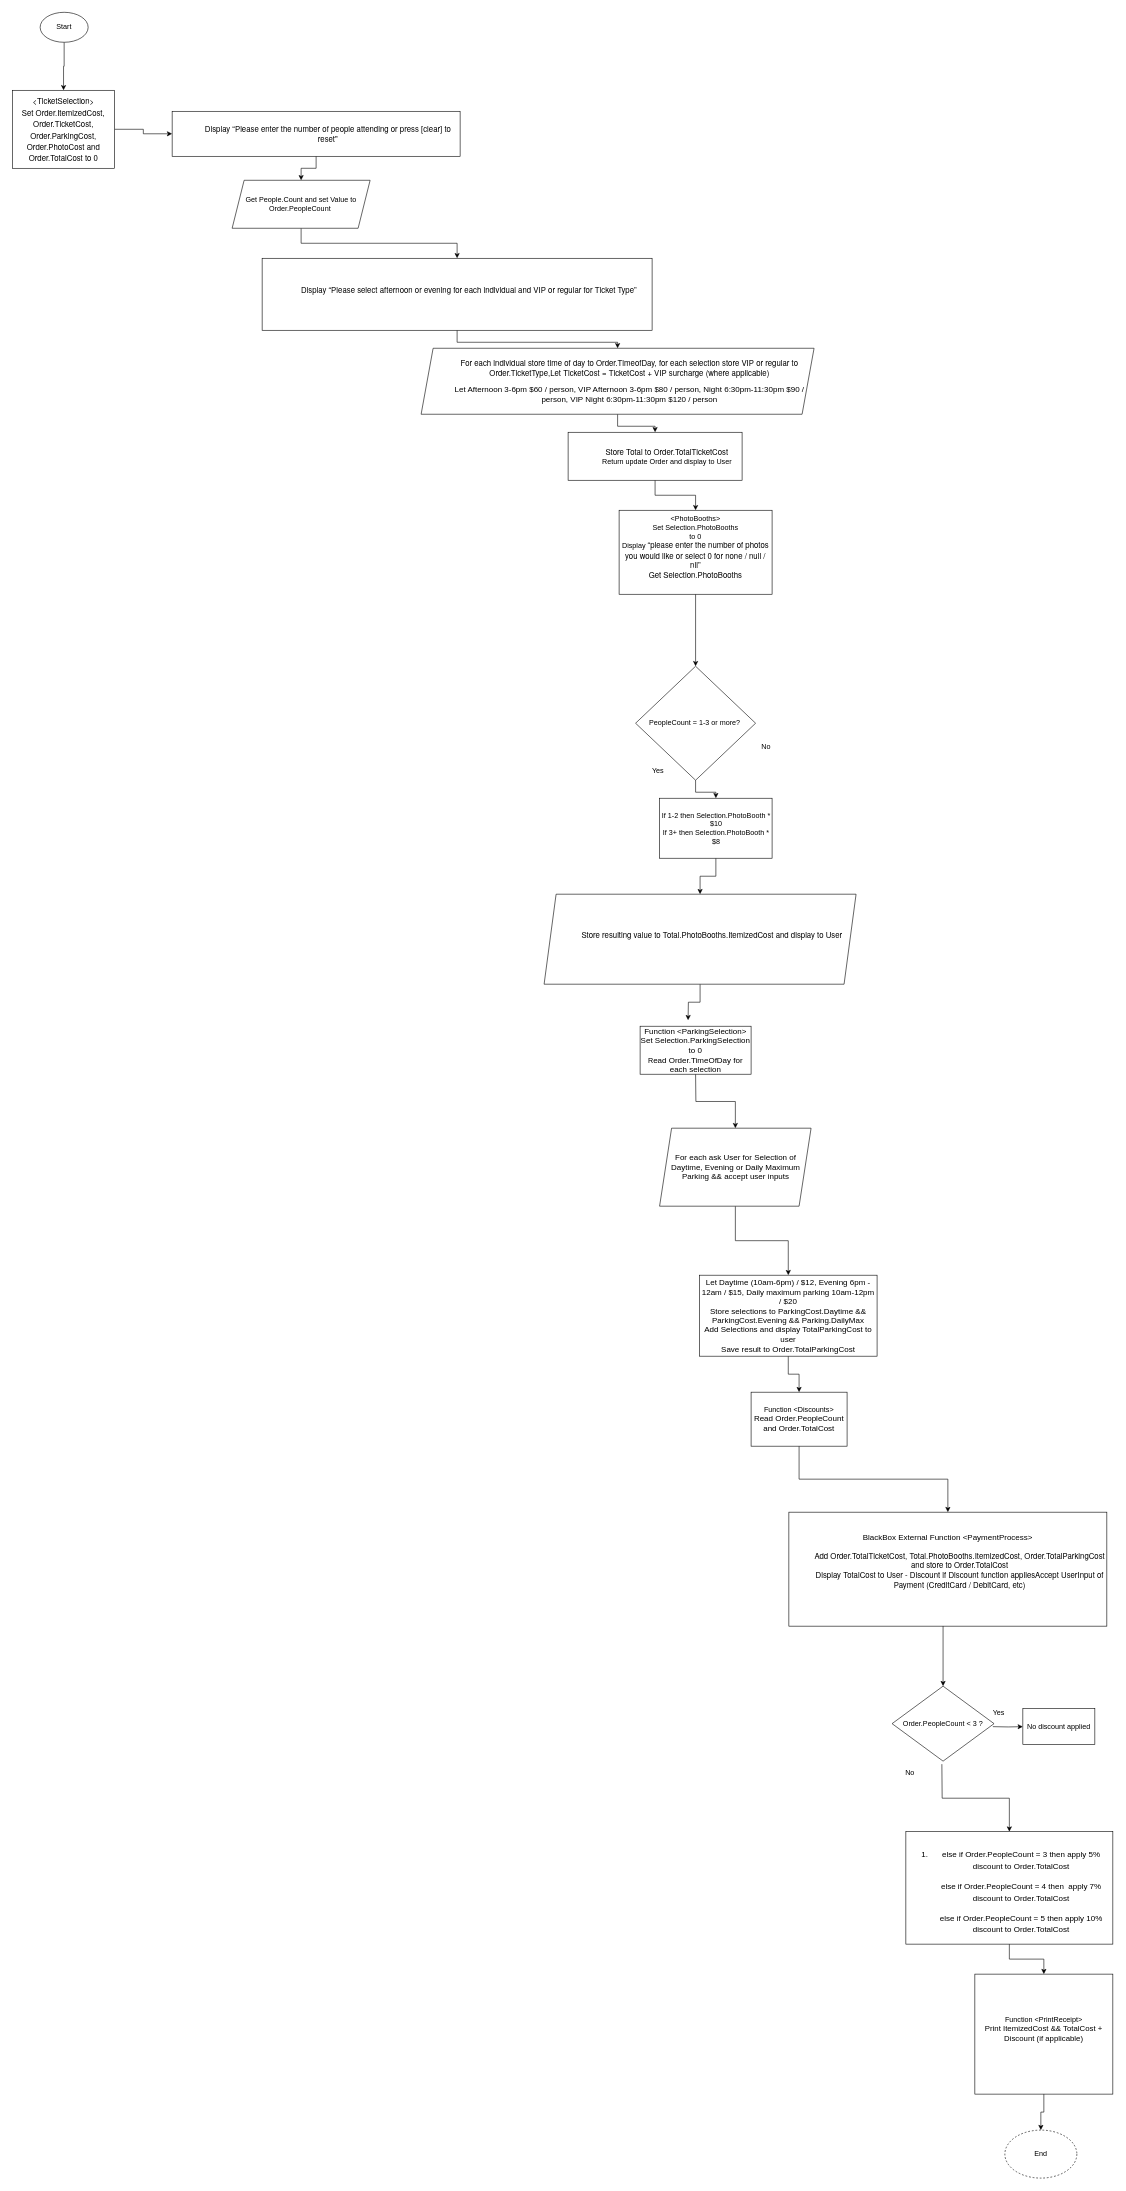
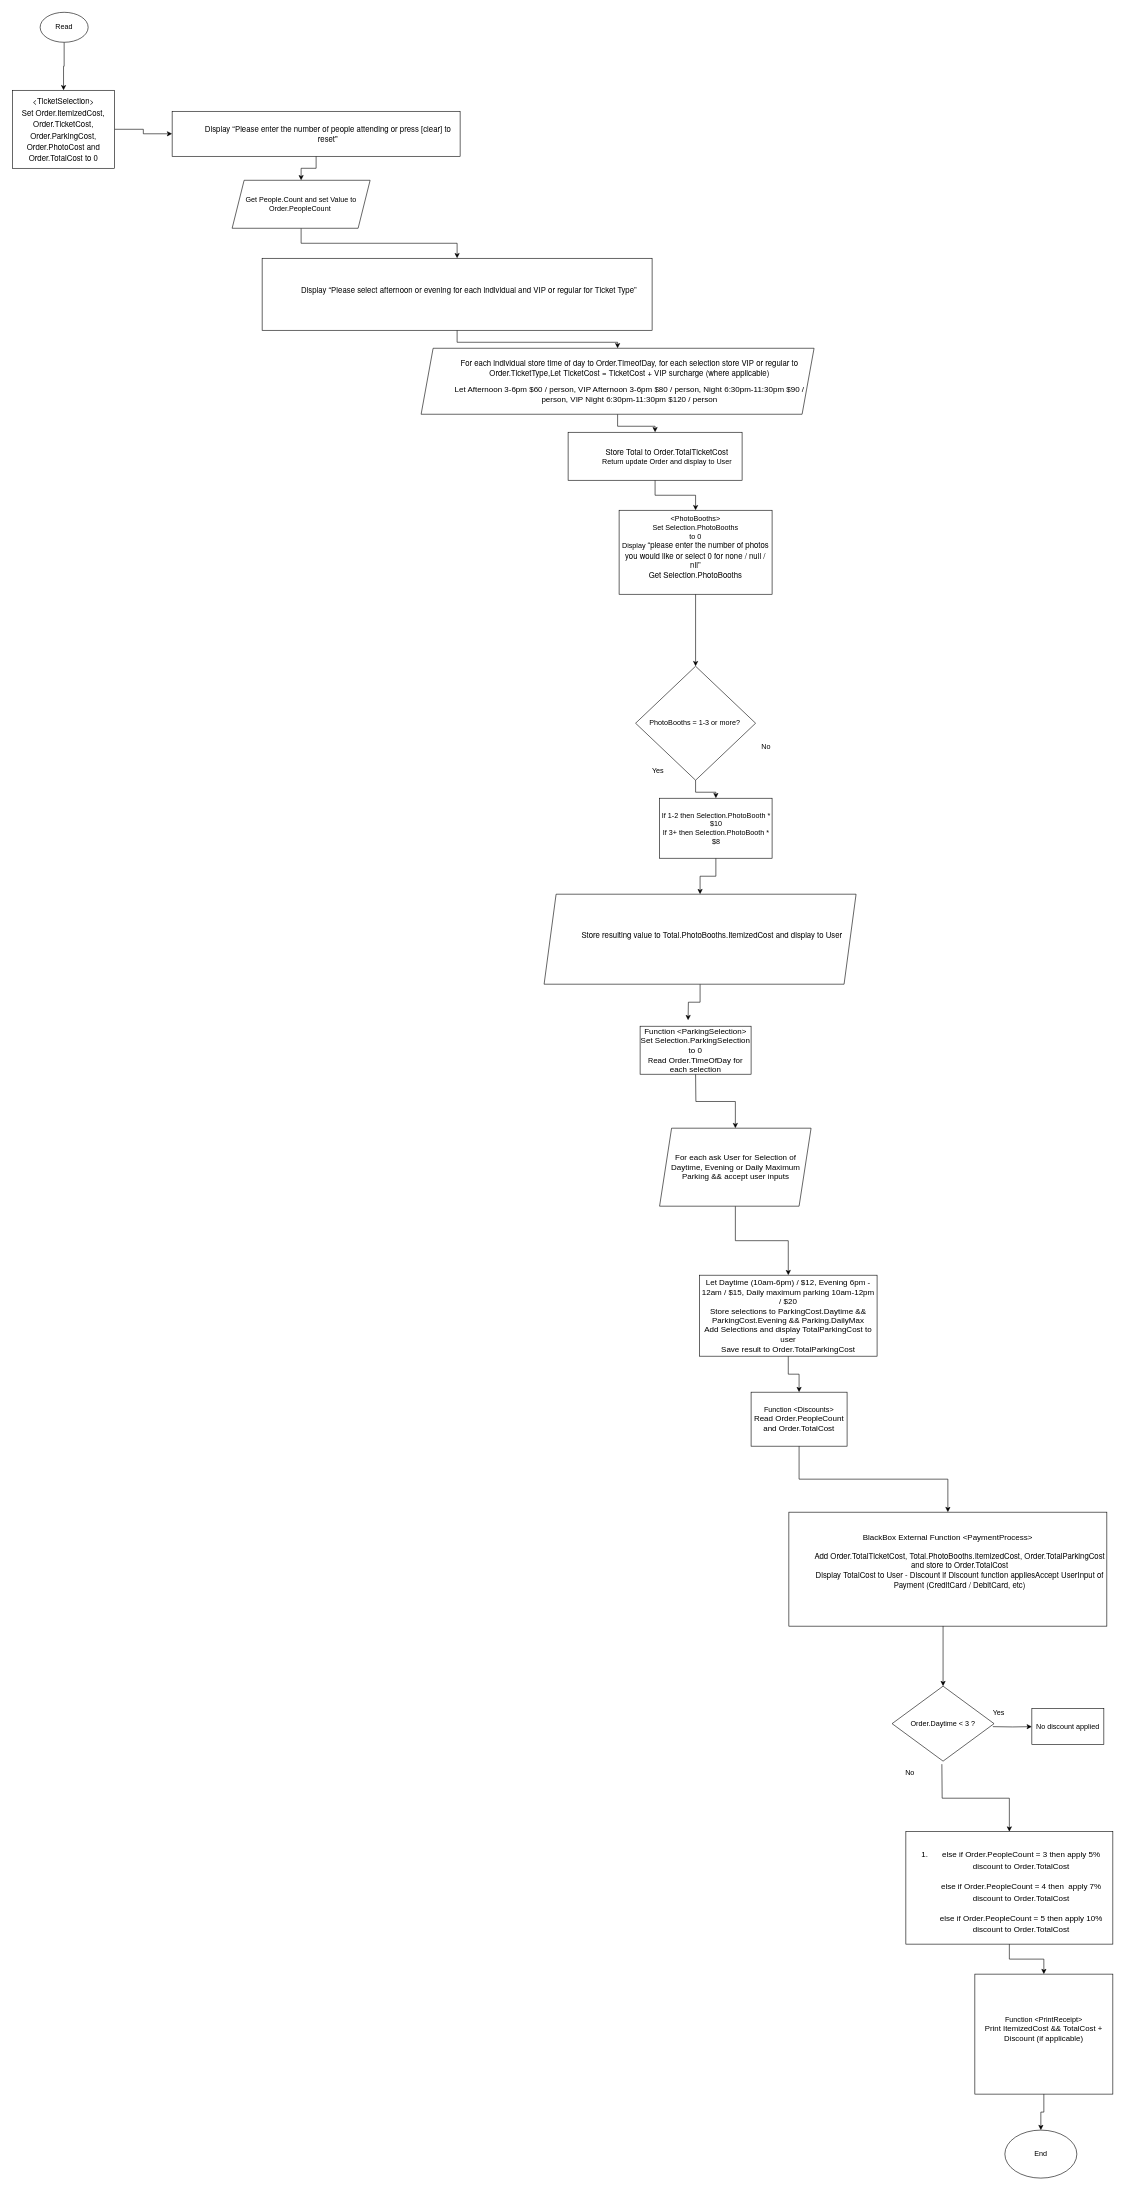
- <mxCell id="3" value="Start" style="ellipse;whiteSpace=wrap;html=1;" vertex="1" parent="1"><mxGeometry x="66" y="20" width="80" height="50" as="geometry" /></mxCell>
+ <mxCell id="3" value="Read" style="ellipse;whiteSpace=wrap;html=1;" vertex="1" parent="1"><mxGeometry x="66" y="20" width="80" height="50" as="geometry" /></mxCell>
- <mxCell id="19" value="PeopleCount = 1-3 or more?&amp;nbsp;" style="rhombus;whiteSpace=wrap;html=1;" vertex="1" parent="1"><mxGeometry x="1058.5" y="1110" width="200" height="190" as="geometry" /></mxCell>
+ <mxCell id="19" value="PhotoBooths = 1-3 or more?&amp;nbsp;" style="rhombus;whiteSpace=wrap;html=1;" vertex="1" parent="1"><mxGeometry x="1058.5" y="1110" width="200" height="190" as="geometry" /></mxCell>
- <mxCell id="37" value="Order.PeopleCount &amp;lt; 3 ?" style="rhombus;whiteSpace=wrap;html=1;rounded=0;" vertex="1" parent="1"><mxGeometry x="1486" y="2810" width="170" height="125" as="geometry" /></mxCell>
+ <mxCell id="37" value="Order.Daytime &amp;lt; 3 ?" style="rhombus;whiteSpace=wrap;html=1;rounded=0;" vertex="1" parent="1"><mxGeometry x="1486" y="2810" width="170" height="125" as="geometry" /></mxCell>
- <mxCell id="39" value="No discount applied" style="rounded=0;whiteSpace=wrap;html=1;" vertex="1" parent="1"><mxGeometry x="1704" y="2847.5" width="120" height="60" as="geometry" /></mxCell>
+ <mxCell id="39" value="No discount applied" style="rounded=0;whiteSpace=wrap;html=1;" vertex="1" parent="1"><mxGeometry x="1719" y="2847.5" width="120" height="60" as="geometry" /></mxCell>
- <mxCell id="45" value="End" style="ellipse;whiteSpace=wrap;html=1;dashed=1;" vertex="1" parent="1"><mxGeometry x="1674" y="3550" width="120" height="80" as="geometry" /></mxCell>
+ <mxCell id="45" value="End" style="ellipse;whiteSpace=wrap;html=1;" vertex="1" parent="1"><mxGeometry x="1674" y="3550" width="120" height="80" as="geometry" /></mxCell>
